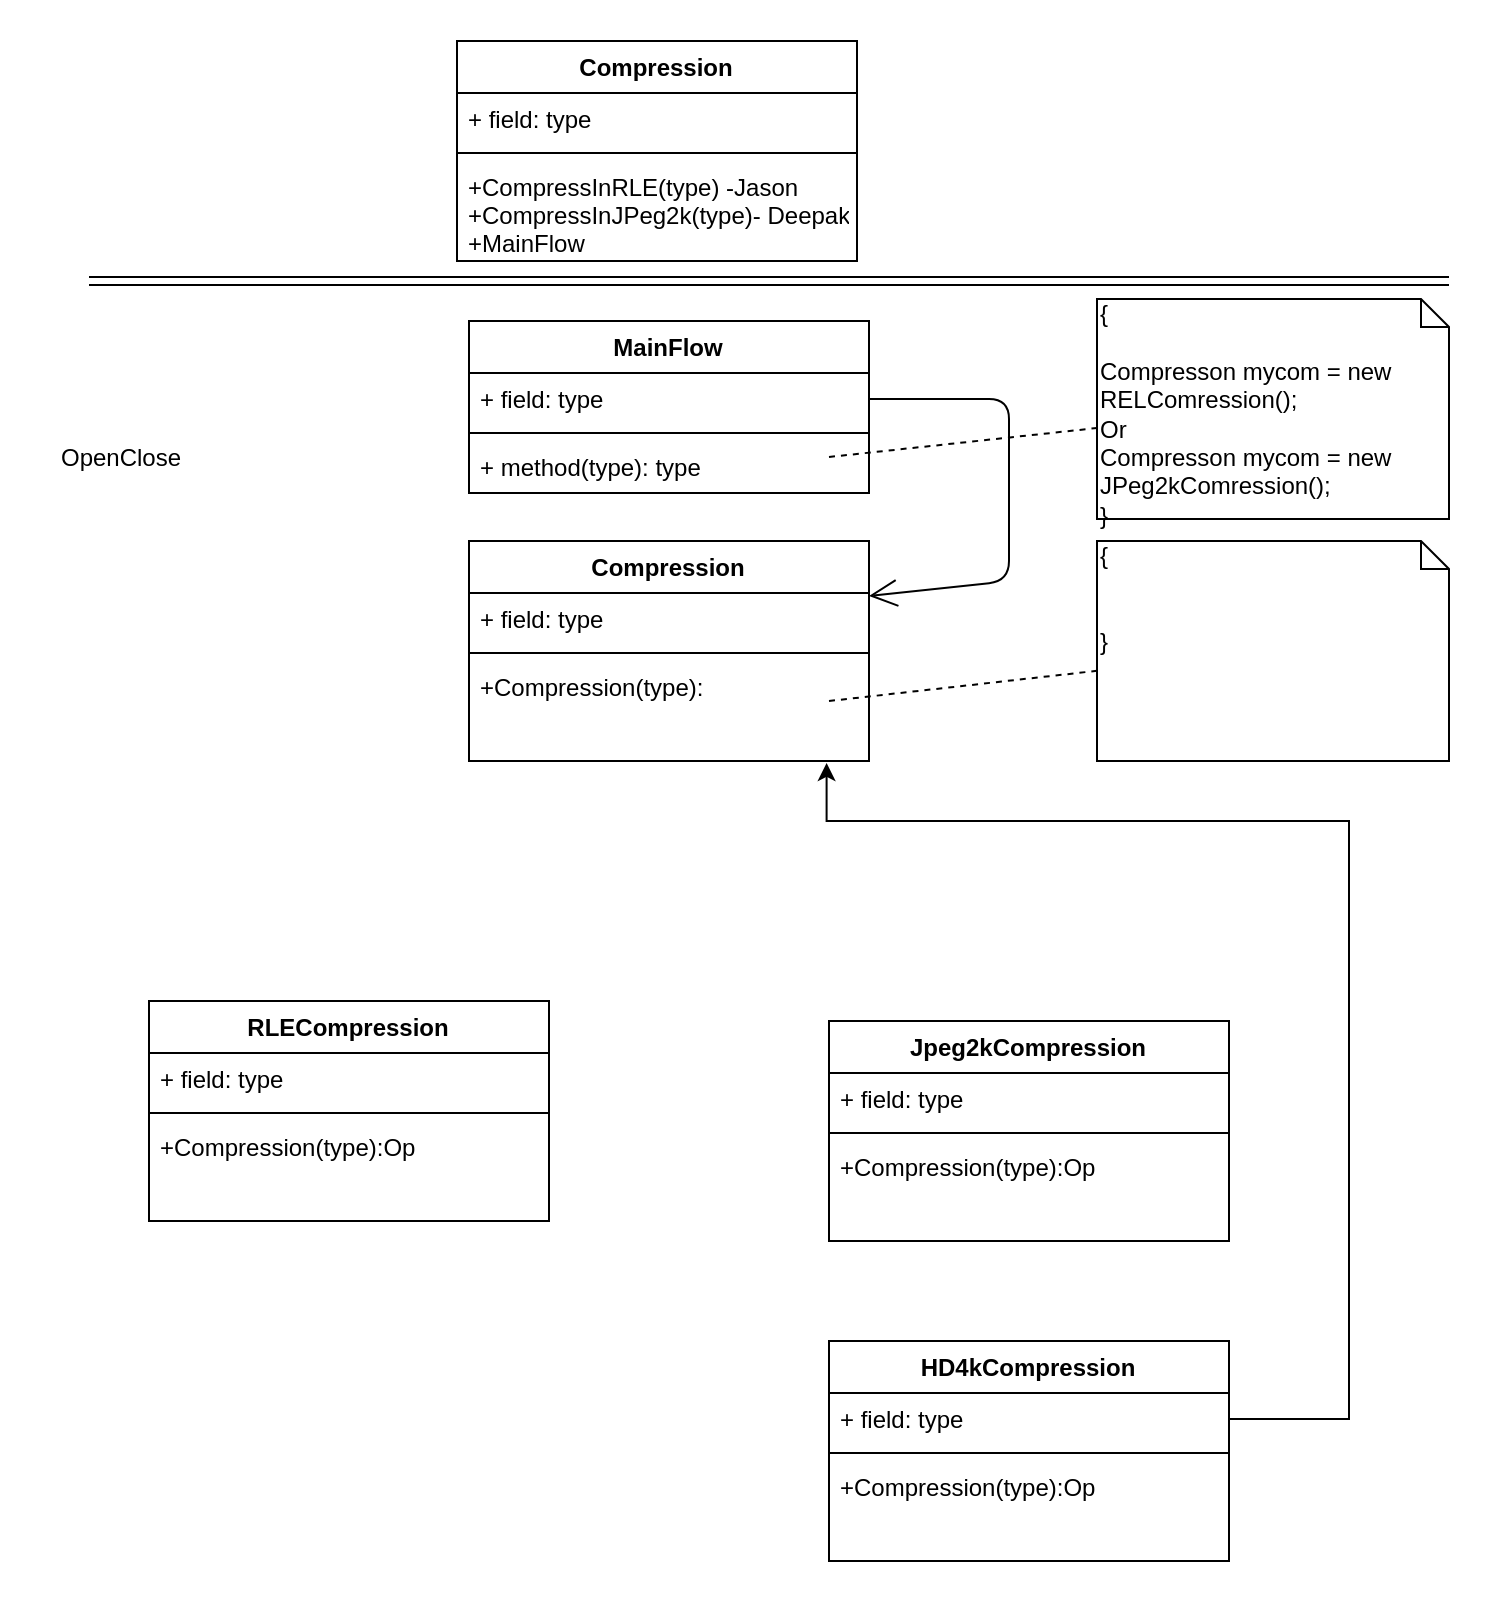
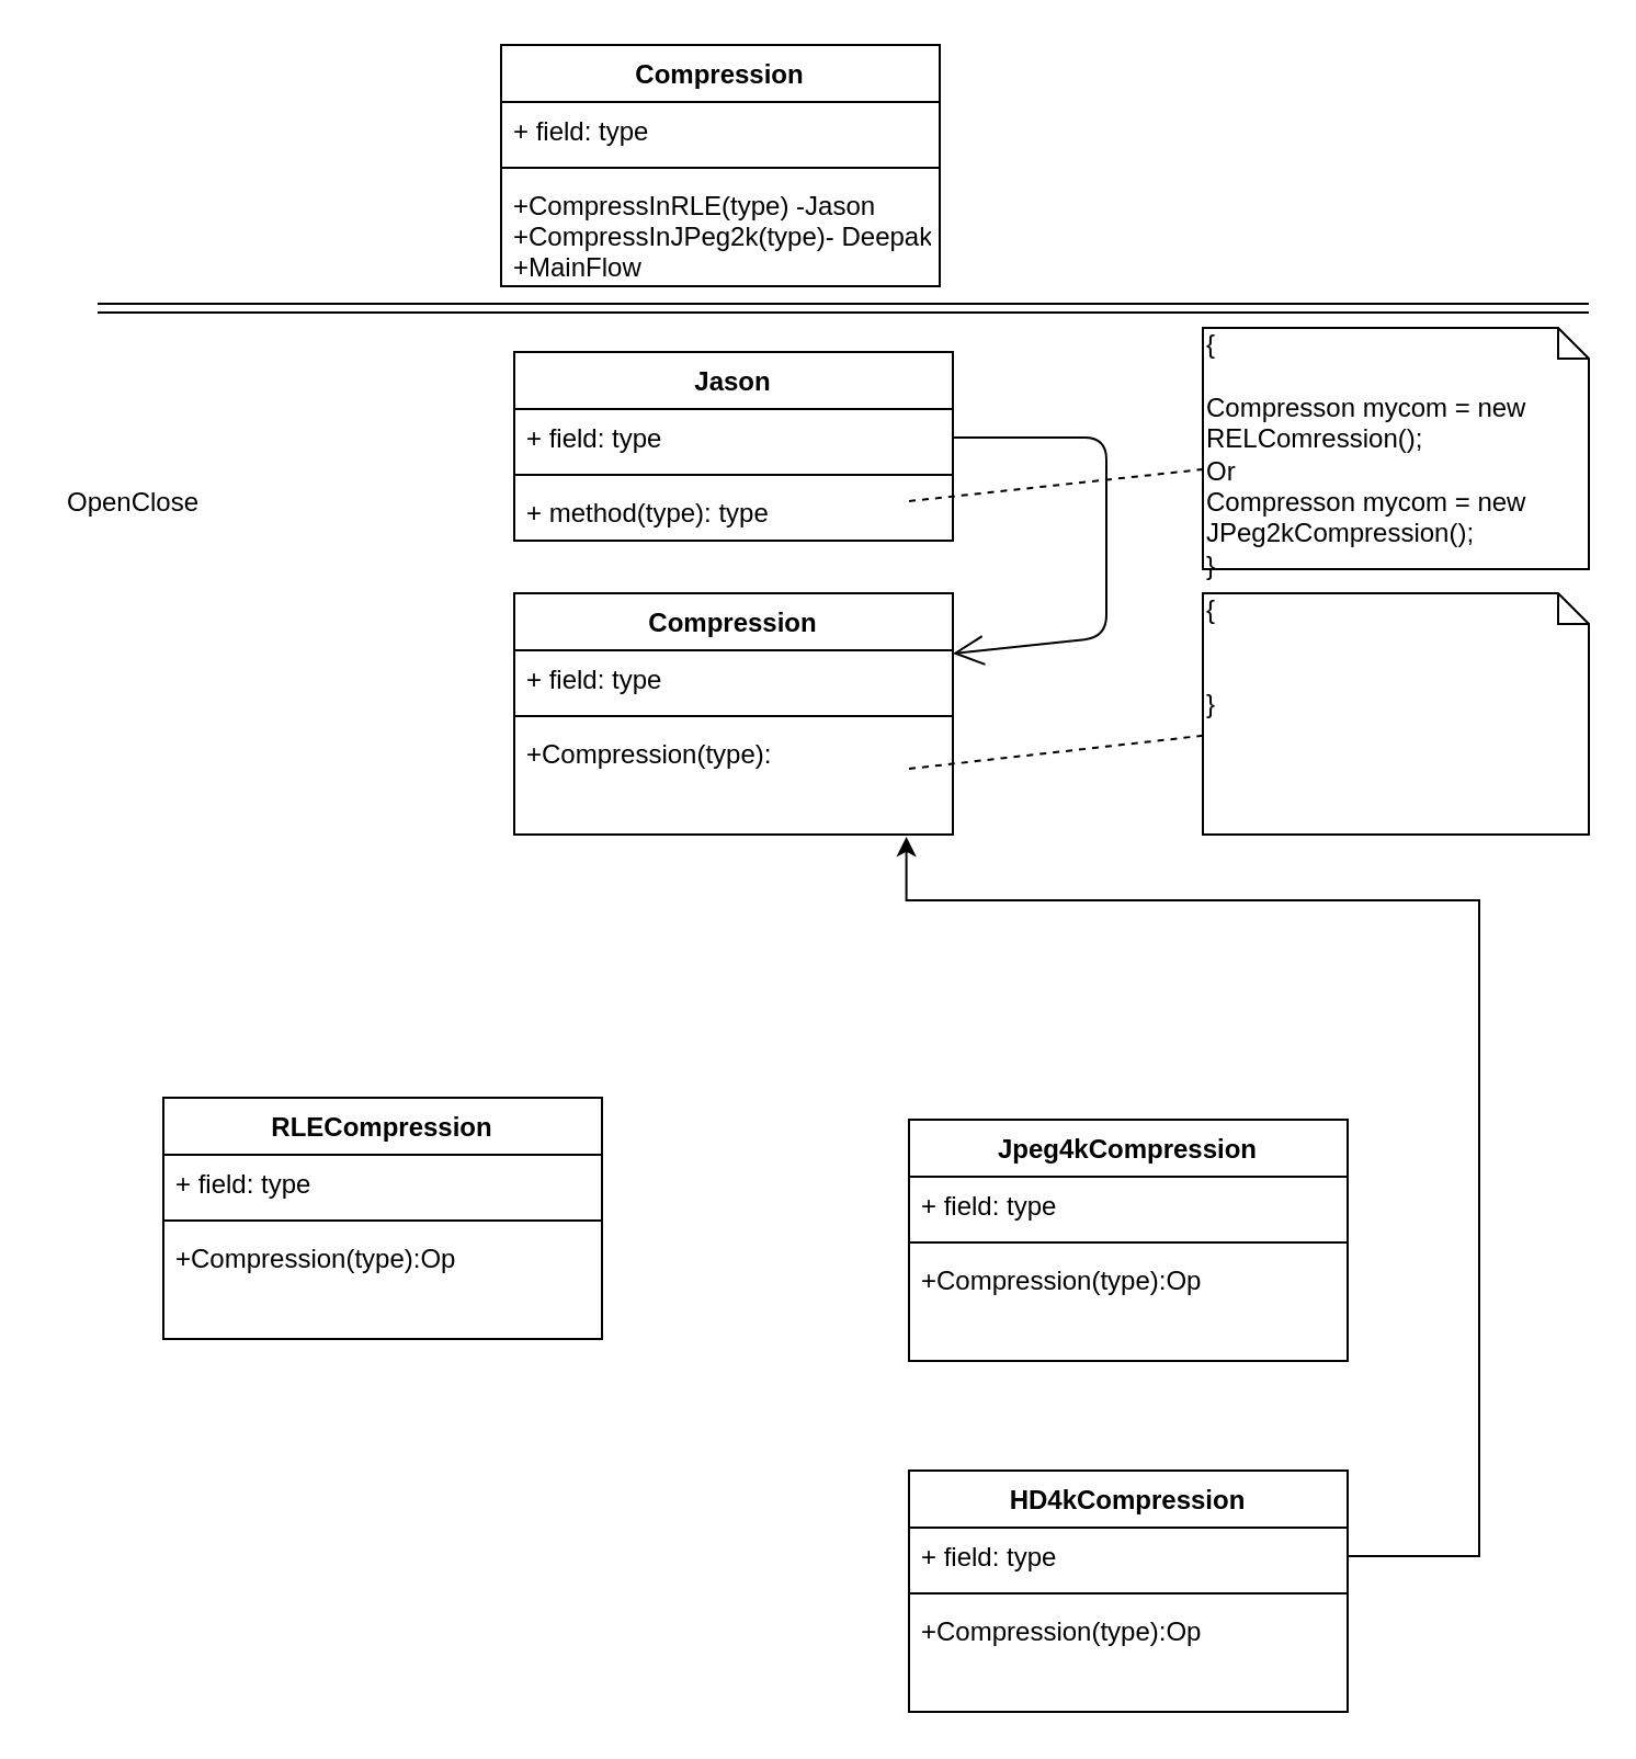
- <mxCell id="21" value="MainFlow" style="swimlane;fontStyle=1;align=center;verticalAlign=top;childLayout=stackLayout;horizontal=1;startSize=26;horizontalStack=0;resizeParent=1;resizeParentMax=0;resizeLast=0;collapsible=1;marginBottom=0;" parent="1" vertex="1"><mxGeometry x="234" y="160" width="200" height="86" as="geometry" /></mxCell>
+ <mxCell id="21" value="Jason" style="swimlane;fontStyle=1;align=center;verticalAlign=top;childLayout=stackLayout;horizontal=1;startSize=26;horizontalStack=0;resizeParent=1;resizeParentMax=0;resizeLast=0;collapsible=1;marginBottom=0;" parent="1" vertex="1"><mxGeometry x="234" y="160" width="200" height="86" as="geometry" /></mxCell>
- <mxCell id="27" value="{&lt;br&gt;&lt;br&gt;Compresson mycom = new RELComression();&lt;br&gt;Or&lt;br&gt;Compresson mycom = new JPeg2kComression();&lt;br&gt;}" style="shape=note;whiteSpace=wrap;html=1;size=14;verticalAlign=top;align=left;spacingTop=-6;" parent="1" vertex="1"><mxGeometry x="548" y="149" width="176" height="110" as="geometry" /></mxCell>
+ <mxCell id="27" value="{&lt;br&gt;&lt;br&gt;Compresson mycom = new RELComression();&lt;br&gt;Or&lt;br&gt;Compresson mycom = new JPeg2kCompression();&lt;br&gt;}" style="shape=note;whiteSpace=wrap;html=1;size=14;verticalAlign=top;align=left;spacingTop=-6;" parent="1" vertex="1"><mxGeometry x="548" y="149" width="176" height="110" as="geometry" /></mxCell>
- <mxCell id="6" value="Jpeg2kCompression" style="swimlane;fontStyle=1;align=center;verticalAlign=top;childLayout=stackLayout;horizontal=1;startSize=26;horizontalStack=0;resizeParent=1;resizeParentMax=0;resizeLast=0;collapsible=1;marginBottom=0;" parent="1" vertex="1"><mxGeometry x="414" y="510" width="200" height="110" as="geometry" /></mxCell>
+ <mxCell id="6" value="Jpeg4kCompression" style="swimlane;fontStyle=1;align=center;verticalAlign=top;childLayout=stackLayout;horizontal=1;startSize=26;horizontalStack=0;resizeParent=1;resizeParentMax=0;resizeLast=0;collapsible=1;marginBottom=0;" parent="1" vertex="1"><mxGeometry x="414" y="510" width="200" height="110" as="geometry" /></mxCell>
